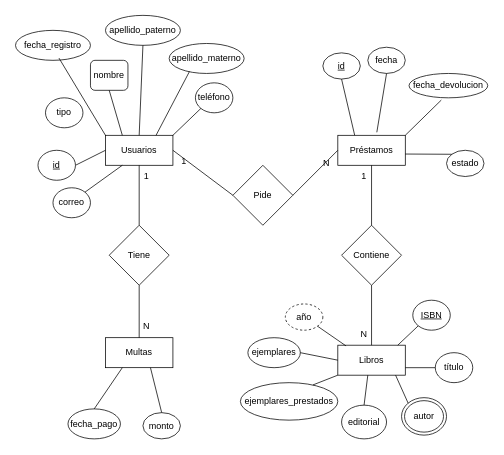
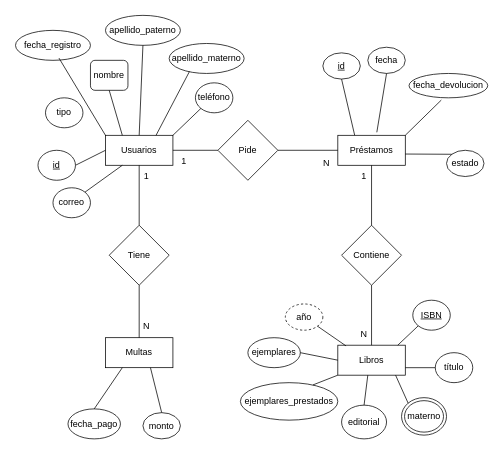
- <mxCell id="17" value="Pide" style="rhombus;whiteSpace=wrap;html=1;" vertex="1" parent="1"><mxGeometry x="310" y="220" width="80" height="80" as="geometry" /></mxCell>
+ <mxCell id="17" value="Pide" style="rhombus;whiteSpace=wrap;html=1;" vertex="1" parent="1"><mxGeometry x="290" y="160" width="80" height="80" as="geometry" /></mxCell>
- <mxCell id="31" value="autor" style="ellipse;shape=doubleEllipse;whiteSpace=wrap;html=1;" vertex="1" parent="1"><mxGeometry x="535" y="530" width="60" height="50" as="geometry" /></mxCell>
+ <mxCell id="31" value="materno" style="ellipse;shape=doubleEllipse;whiteSpace=wrap;html=1;" vertex="1" parent="1"><mxGeometry x="535" y="530" width="60" height="50" as="geometry" /></mxCell>
